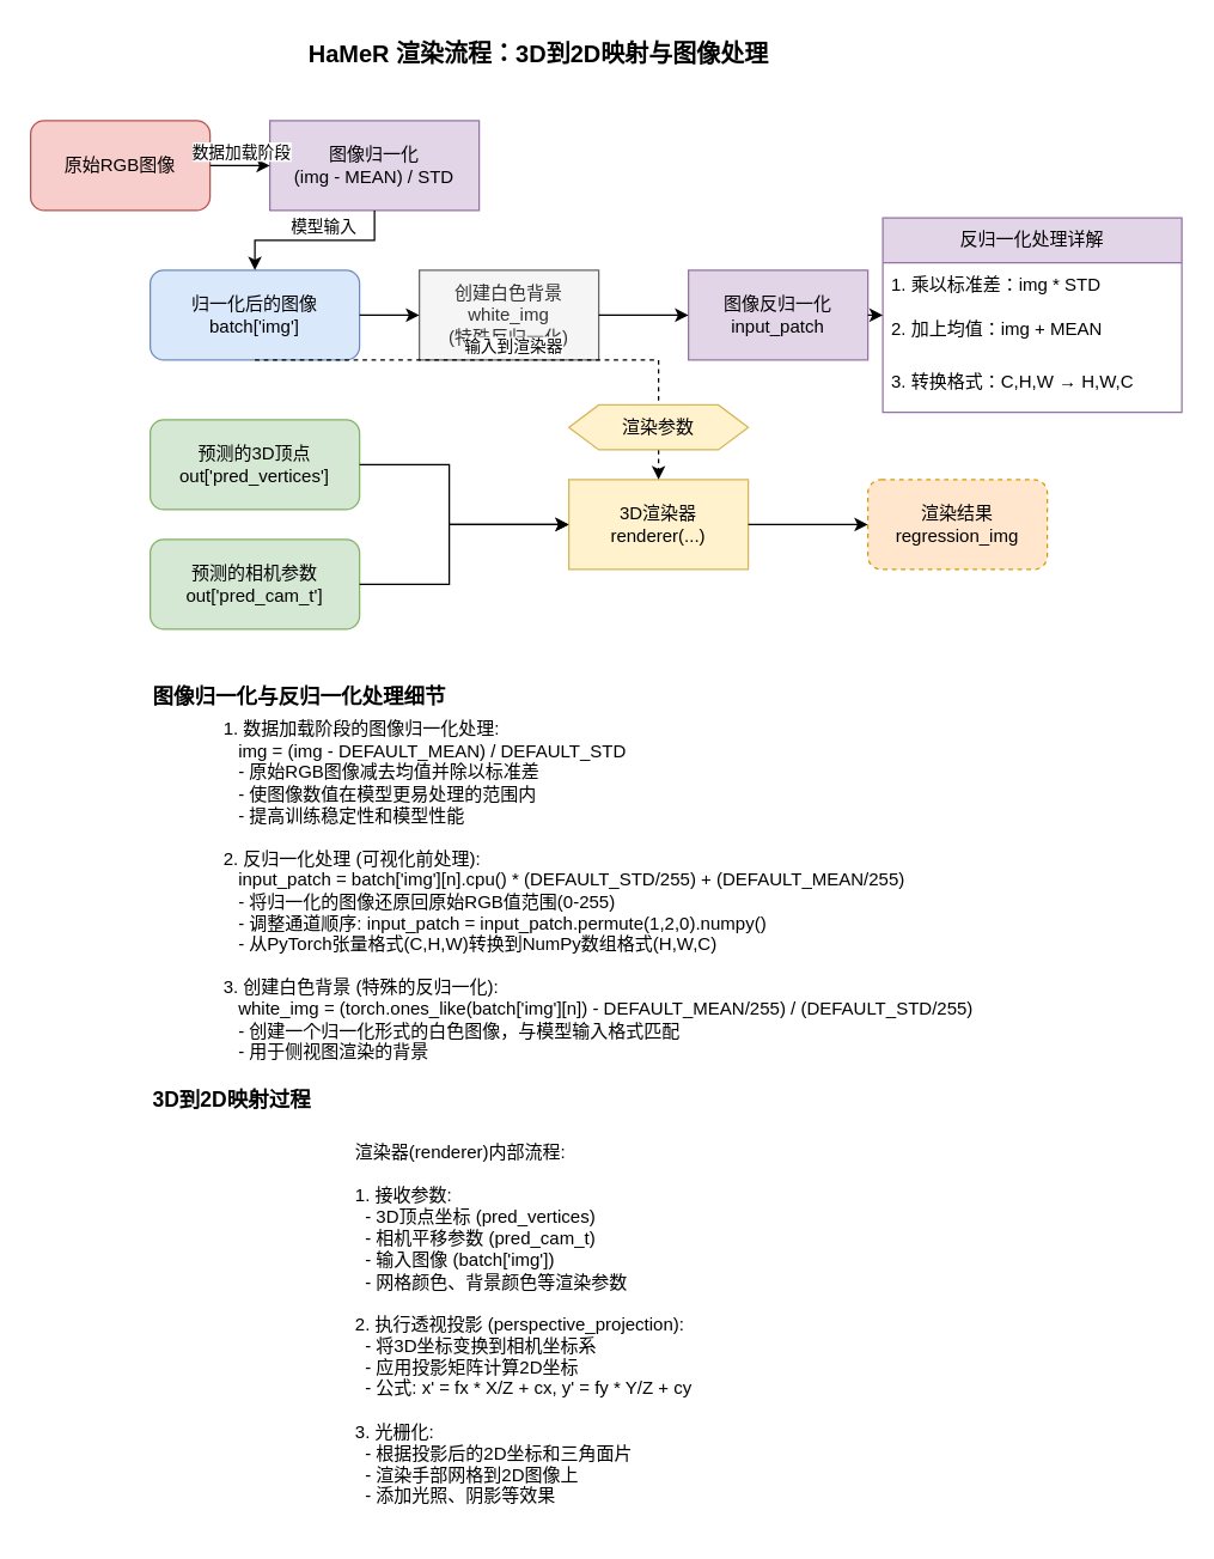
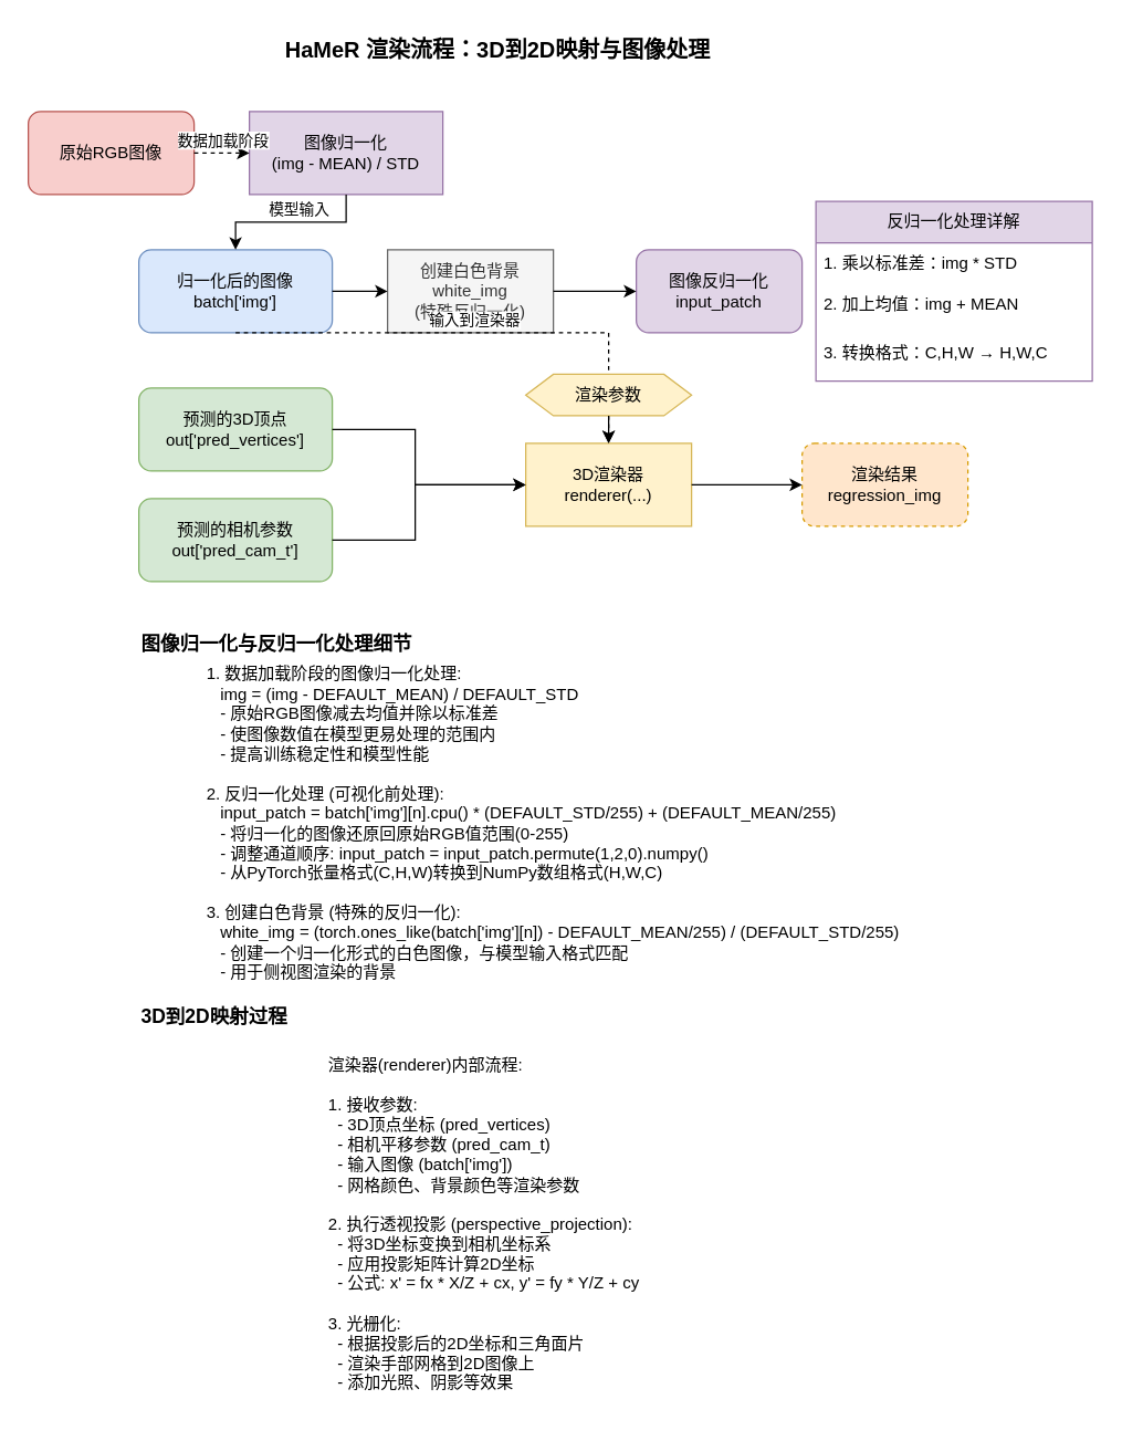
- <mxCell id="5" value="" style="endArrow=classic;html=1;rounded=0;exitX=1;exitY=0.5;exitDx=0;exitDy=0;entryX=0;entryY=0.5;entryDx=0;entryDy=0;" edge="1" parent="1" source="3" target="4"><mxGeometry width="50" height="50" relative="1" as="geometry"><mxPoint x="370" y="350" as="sourcePoint" /><mxPoint x="420" y="300" as="targetPoint" /></mxGeometry></mxCell>
+ <mxCell id="5" value="" style="endArrow=classic;html=1;rounded=0;exitX=1;exitY=0.5;exitDx=0;exitDy=0;entryX=0;entryY=0.5;entryDx=0;entryDy=0;dashed=1;" edge="1" parent="1" source="3" target="4"><mxGeometry width="50" height="50" relative="1" as="geometry"><mxPoint x="370" y="350" as="sourcePoint" /><mxPoint x="420" y="300" as="targetPoint" /></mxGeometry></mxCell>
- <mxCell id="13" value="图像反归一化&lt;br&gt;input_patch" style="rounded=0;whiteSpace=wrap;html=1;fillColor=#e1d5e7;strokeColor=#9673a6;" parent="1" vertex="1"><mxGeometry x="460" y="180" width="120" height="60" as="geometry" /></mxCell>
+ <mxCell id="13" value="图像反归一化&lt;br&gt;input_patch" style="whiteSpace=wrap;html=1;fillColor=#e1d5e7;strokeColor=#9673a6;rounded=1;" parent="1" vertex="1"><mxGeometry x="460" y="180" width="120" height="60" as="geometry" /></mxCell>
- <mxCell id="33" value="" style="endArrow=classic;html=1;rounded=0;exitX=1;exitY=0.5;exitDx=0;exitDy=0;entryX=0;entryY=0.5;entryDx=0;entryDy=0;" edge="1" parent="1" source="13" target="29"><mxGeometry width="50" height="50" relative="1" as="geometry"><mxPoint x="380" y="350" as="sourcePoint" /><mxPoint x="430" y="300" as="targetPoint" /></mxGeometry></mxCell>
+ <mxCell id="28" value="" style="endArrow=classic;html=1;rounded=0;exitX=0.5;exitY=1;exitDx=0;exitDy=0;entryX=0.5;entryY=0;entryDx=0;entryDy=0;" parent="1" source="27" target="14" edge="1"><mxGeometry width="50" height="50" relative="1" as="geometry"><mxPoint x="370" y="350" as="sourcePoint" /><mxPoint x="420" y="300" as="targetPoint" /></mxGeometry></mxCell>
